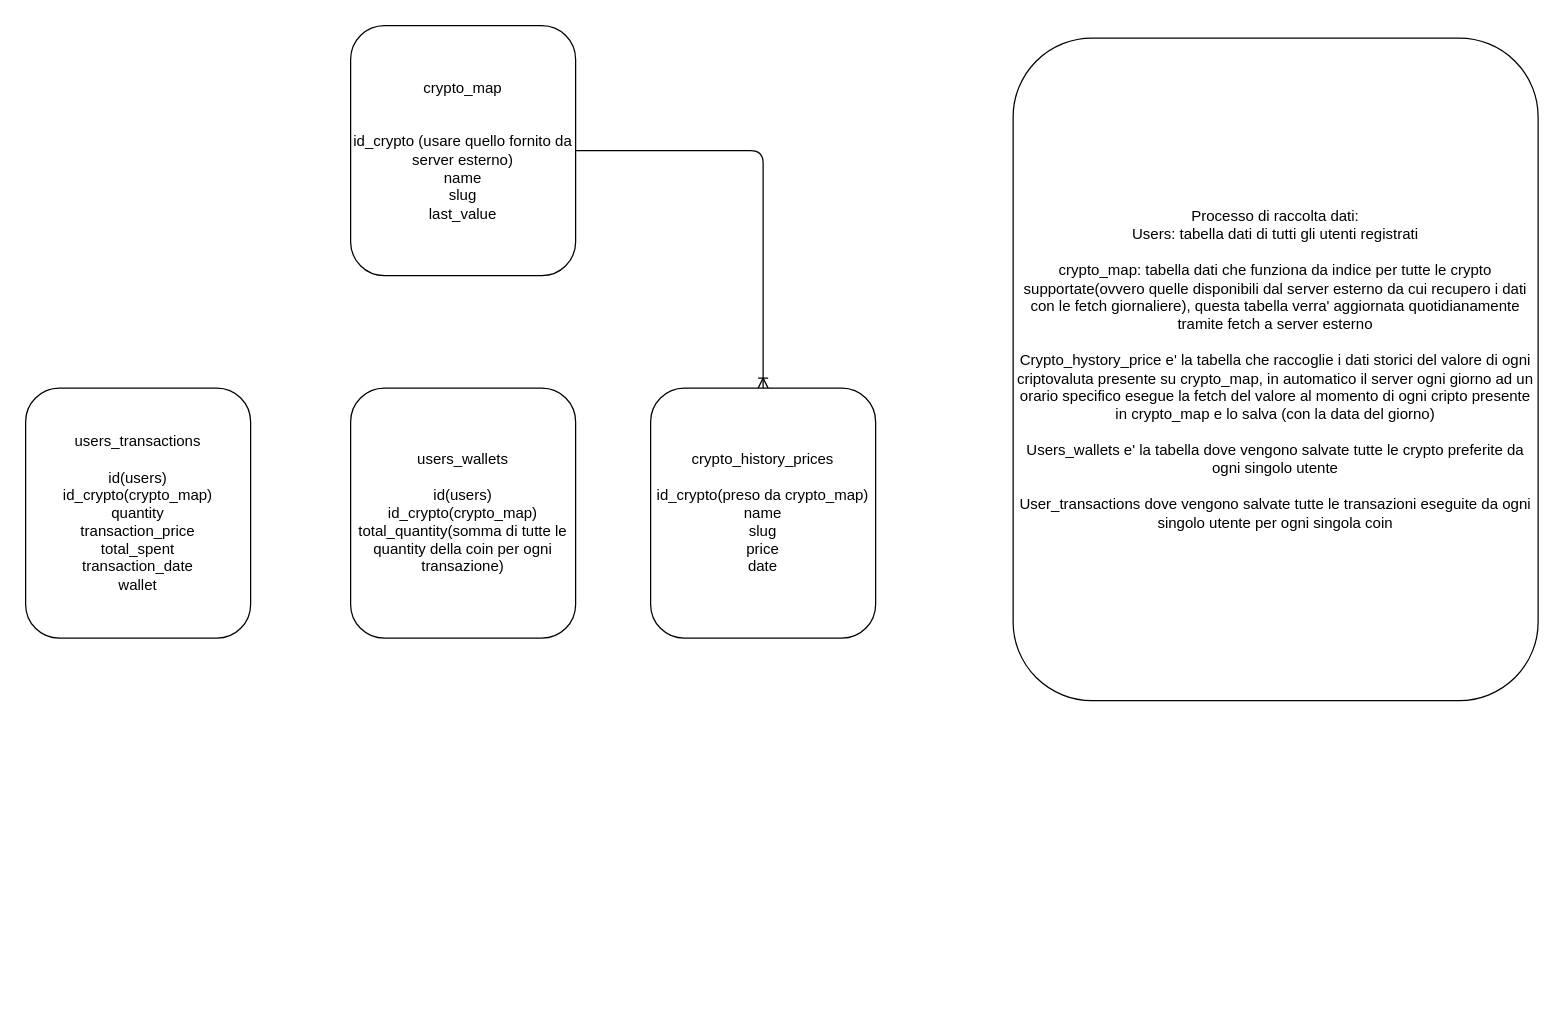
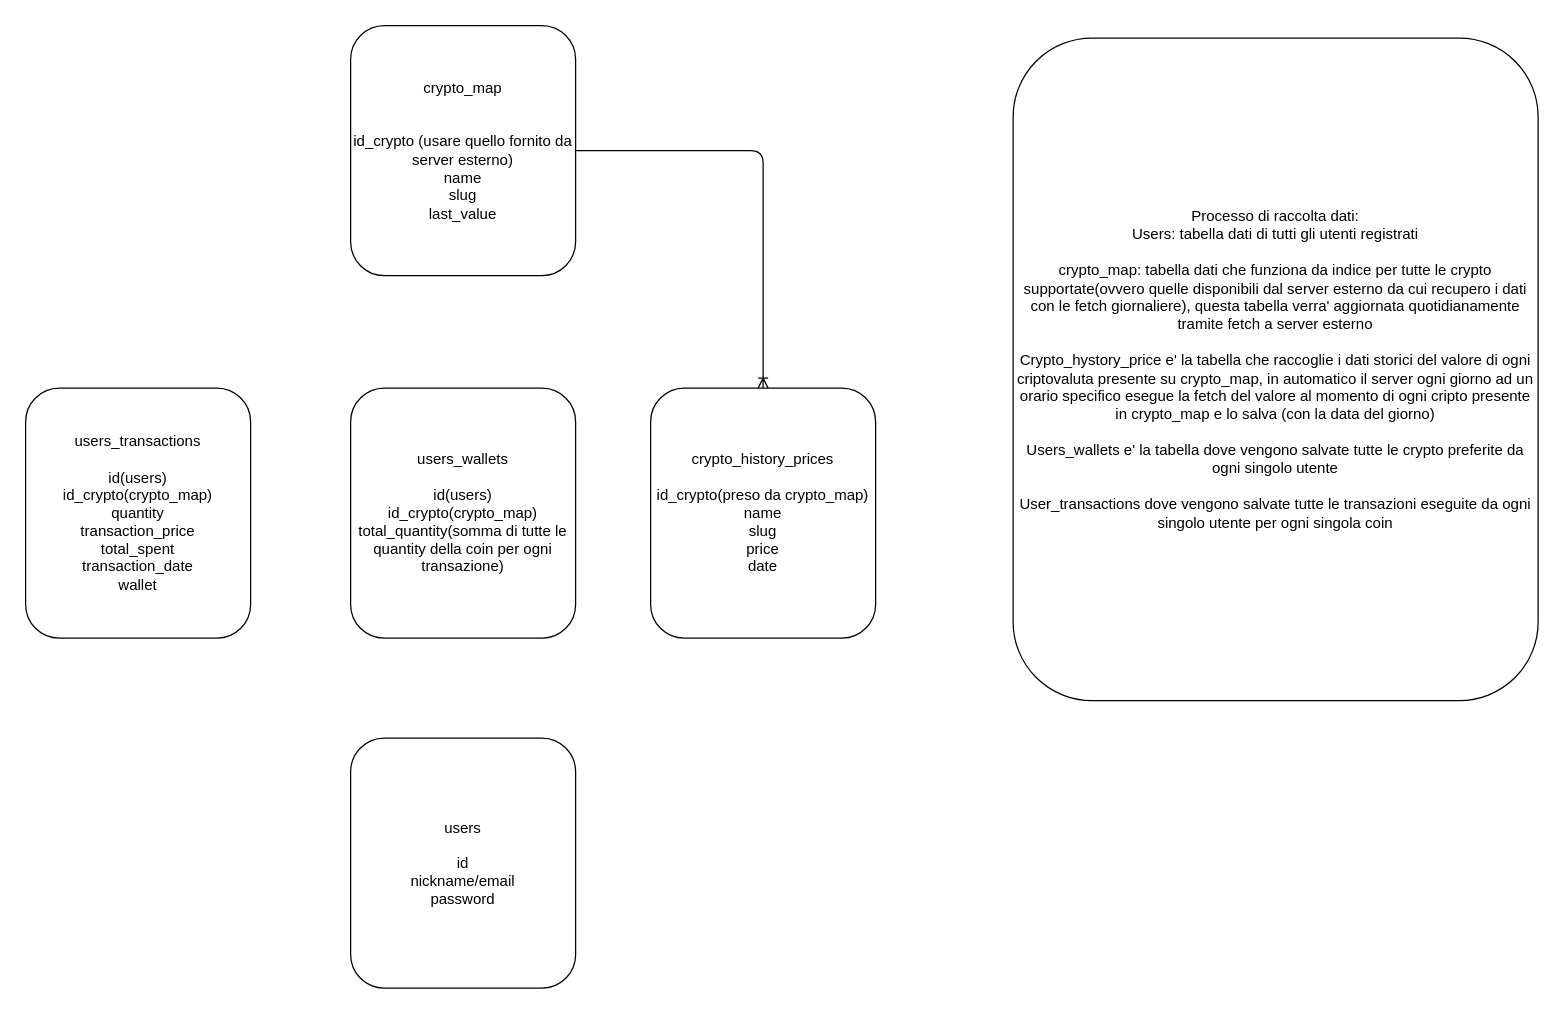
+ <mxCell id="2" value="users&lt;br&gt;&lt;br&gt;id&lt;br&gt;nickname/email&lt;br&gt;password" style="rounded=1;whiteSpace=wrap;html=1;" vertex="1" parent="1"><mxGeometry x="280" y="590" width="180" height="200" as="geometry" /></mxCell>
